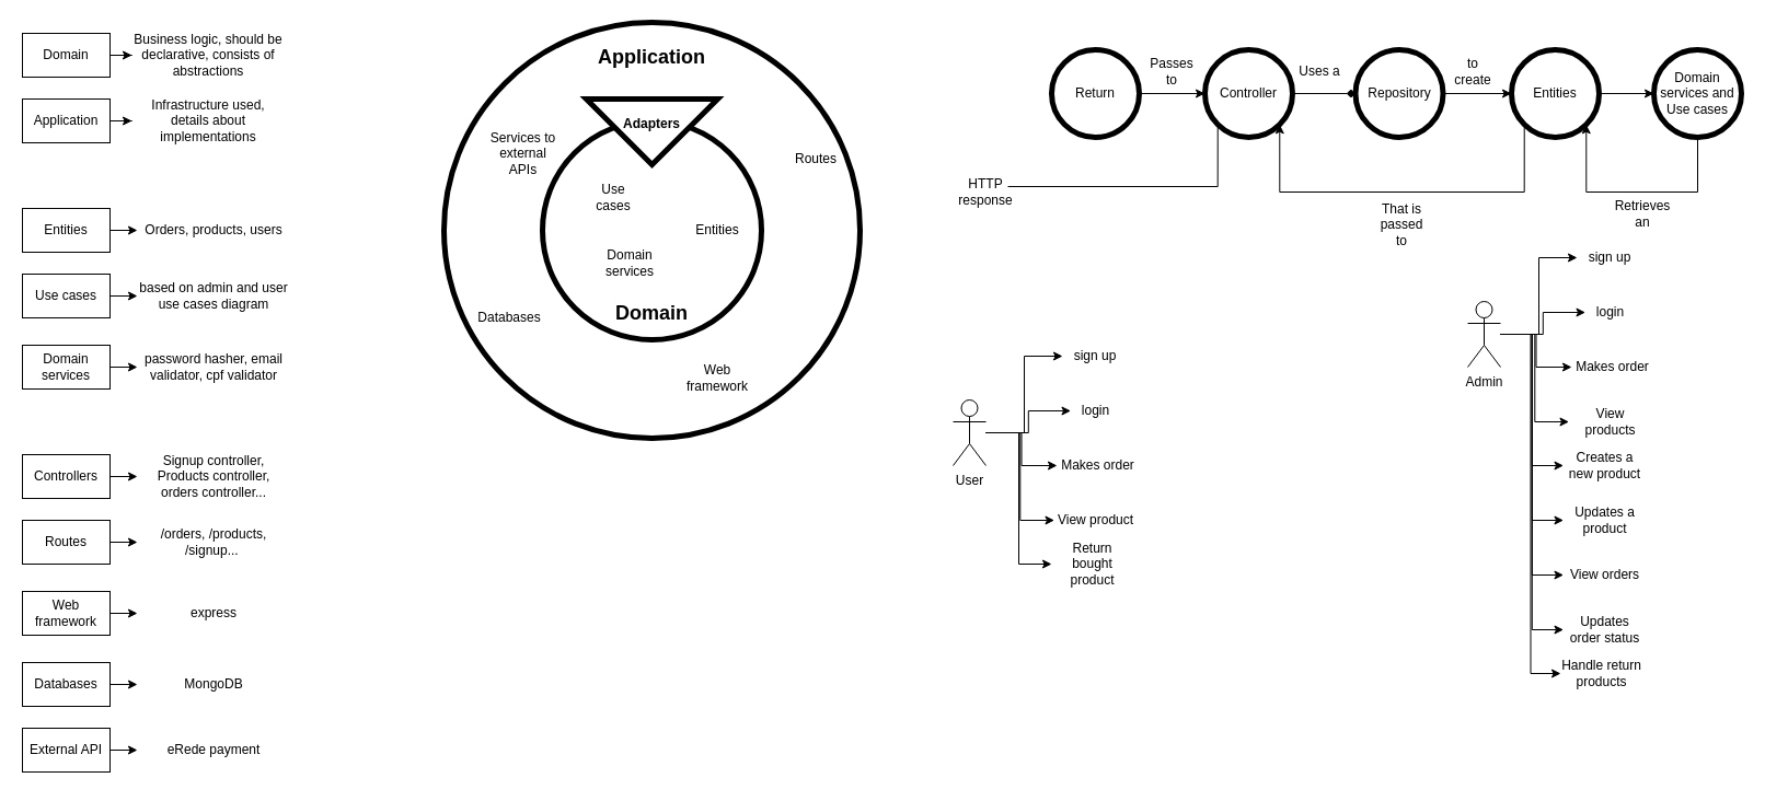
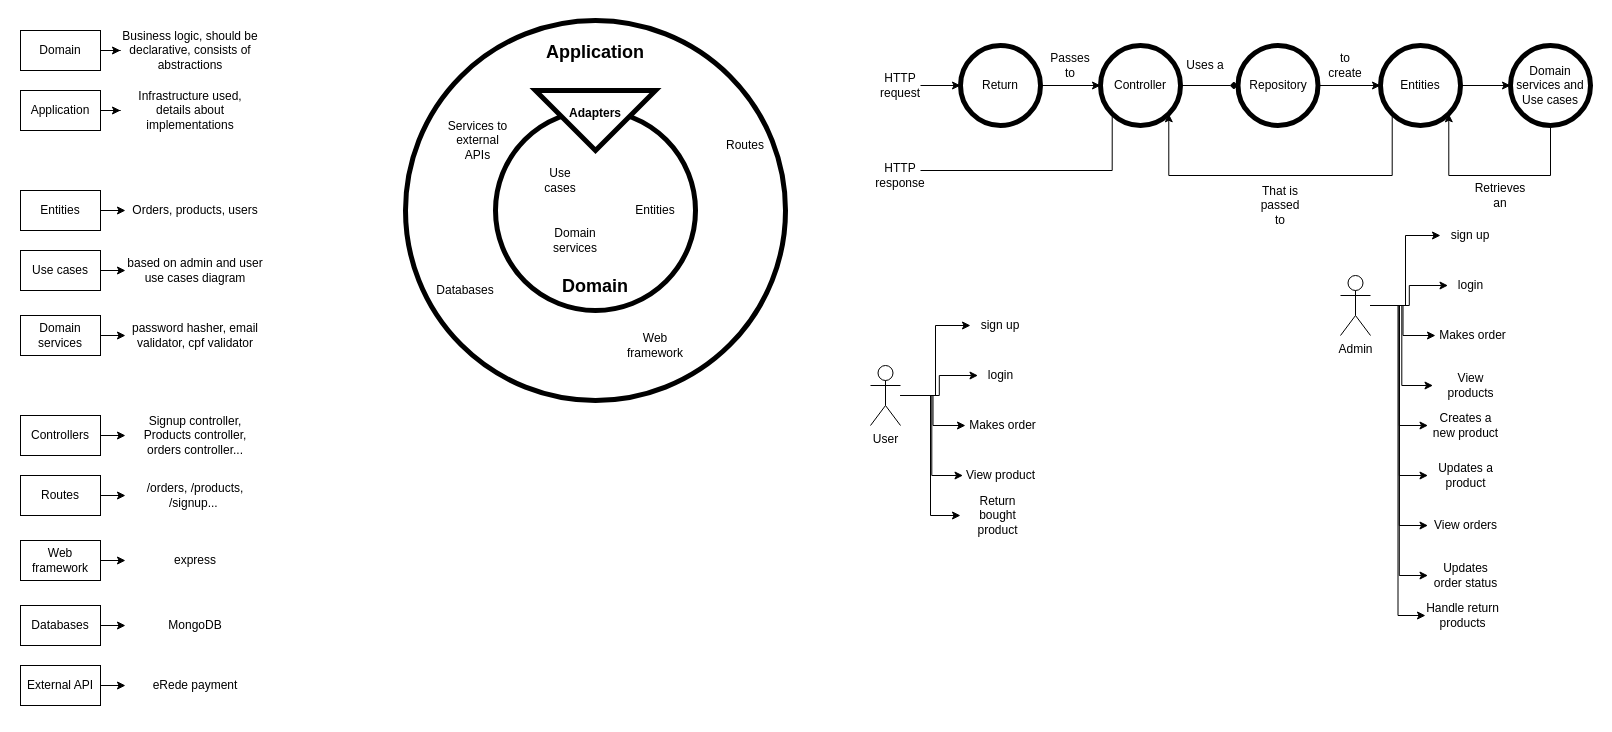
+ <mxCell id="19" value="HTTP request" style="text;html=1;strokeColor=none;fillColor=none;align=center;verticalAlign=middle;whiteSpace=wrap;rounded=0;fontSize=12;" parent="1" vertex="1"><mxGeometry x="880" y="75" width="40" height="20" as="geometry" /></mxCell>
+ <mxCell id="18" style="edgeStyle=orthogonalEdgeStyle;rounded=0;orthogonalLoop=1;jettySize=auto;html=1;fontSize=12;" parent="1" source="19" target="21" edge="1"><mxGeometry relative="1" as="geometry" /></mxCell>
